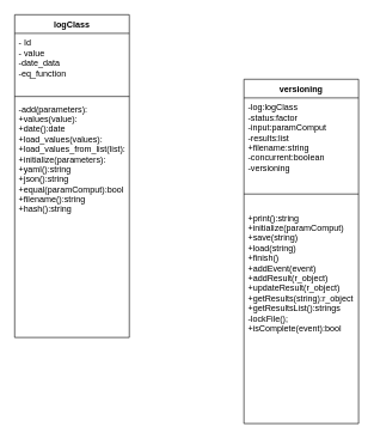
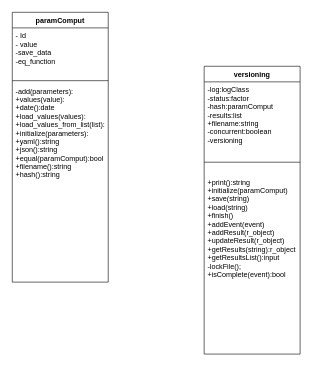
- <mxCell id="2" value="logClass" style="swimlane;fontStyle=1;align=center;verticalAlign=top;childLayout=stackLayout;horizontal=1;startSize=26;horizontalStack=0;resizeParent=1;resizeParentMax=0;resizeLast=0;collapsible=1;marginBottom=0;" parent="1" vertex="1"><mxGeometry x="20" y="20" width="160" height="450" as="geometry"><mxRectangle x="60" y="30" width="110" height="26" as="alternateBounds" /></mxGeometry></mxCell>
+ <mxCell id="2" value="paramComput" style="swimlane;fontStyle=1;align=center;verticalAlign=top;childLayout=stackLayout;horizontal=1;startSize=26;horizontalStack=0;resizeParent=1;resizeParentMax=0;resizeLast=0;collapsible=1;marginBottom=0;" parent="1" vertex="1"><mxGeometry x="20" y="20" width="160" height="450" as="geometry"><mxRectangle x="60" y="30" width="110" height="26" as="alternateBounds" /></mxGeometry></mxCell>
- <mxCell id="3" value="- Id&#10;- value&#10;-date_data&#10;-eq_function" style="text;strokeColor=none;fillColor=none;align=left;verticalAlign=top;spacingLeft=4;spacingRight=4;overflow=hidden;rotatable=0;points=[[0,0.5],[1,0.5]];portConstraint=eastwest;" parent="2" vertex="1"><mxGeometry y="26" width="160" height="84" as="geometry" /></mxCell>
+ <mxCell id="3" value="- Id&#10;- value&#10;-save_data&#10;-eq_function" style="text;strokeColor=none;fillColor=none;align=left;verticalAlign=top;spacingLeft=4;spacingRight=4;overflow=hidden;rotatable=0;points=[[0,0.5],[1,0.5]];portConstraint=eastwest;" parent="2" vertex="1"><mxGeometry y="26" width="160" height="84" as="geometry" /></mxCell>
- <mxCell id="7" value="-log:logClass&#10;-status:factor&#10;-input:paramComput&#10;-results:list&#10;+filename:string&#10;-concurrent:boolean&#10;-versioning&#10;&#10;" style="text;strokeColor=none;fillColor=none;align=left;verticalAlign=top;spacingLeft=4;spacingRight=4;overflow=hidden;rotatable=0;points=[[0,0.5],[1,0.5]];portConstraint=eastwest;" parent="6" vertex="1"><mxGeometry y="26" width="160" height="114" as="geometry" /></mxCell>
+ <mxCell id="7" value="-log:logClass&#10;-status:factor&#10;-hash:paramComput&#10;-results:list&#10;+filename:string&#10;-concurrent:boolean&#10;-versioning&#10;&#10;" style="text;strokeColor=none;fillColor=none;align=left;verticalAlign=top;spacingLeft=4;spacingRight=4;overflow=hidden;rotatable=0;points=[[0,0.5],[1,0.5]];portConstraint=eastwest;" parent="6" vertex="1"><mxGeometry y="26" width="160" height="114" as="geometry" /></mxCell>
- <mxCell id="9" value="+print():string&#10;+initialize(paramComput)&#10;+save(string)&#10;+load(string)&#10;+finish()&#10;+addEvent(event)&#10;+addResult(r_object)&#10;+updateResult(r_object)&#10;+getResults(string):r_object&#10;+getResultsList():strings&#10;-lockFile();&#10;+isComplete(event):bool&#10;&#10;&#10;" style="text;strokeColor=none;fillColor=none;align=left;verticalAlign=top;spacingLeft=4;spacingRight=4;overflow=hidden;rotatable=0;points=[[0,0.5],[1,0.5]];portConstraint=eastwest;" parent="6" vertex="1"><mxGeometry y="180" width="160" height="300" as="geometry" /></mxCell>
+ <mxCell id="9" value="+print():string&#10;+initialize(paramComput)&#10;+save(string)&#10;+load(string)&#10;+finish()&#10;+addEvent(event)&#10;+addResult(r_object)&#10;+updateResult(r_object)&#10;+getResults(string):r_object&#10;+getResultsList():input&#10;-lockFile();&#10;+isComplete(event):bool&#10;&#10;&#10;" style="text;strokeColor=none;fillColor=none;align=left;verticalAlign=top;spacingLeft=4;spacingRight=4;overflow=hidden;rotatable=0;points=[[0,0.5],[1,0.5]];portConstraint=eastwest;" parent="6" vertex="1"><mxGeometry y="180" width="160" height="300" as="geometry" /></mxCell>
